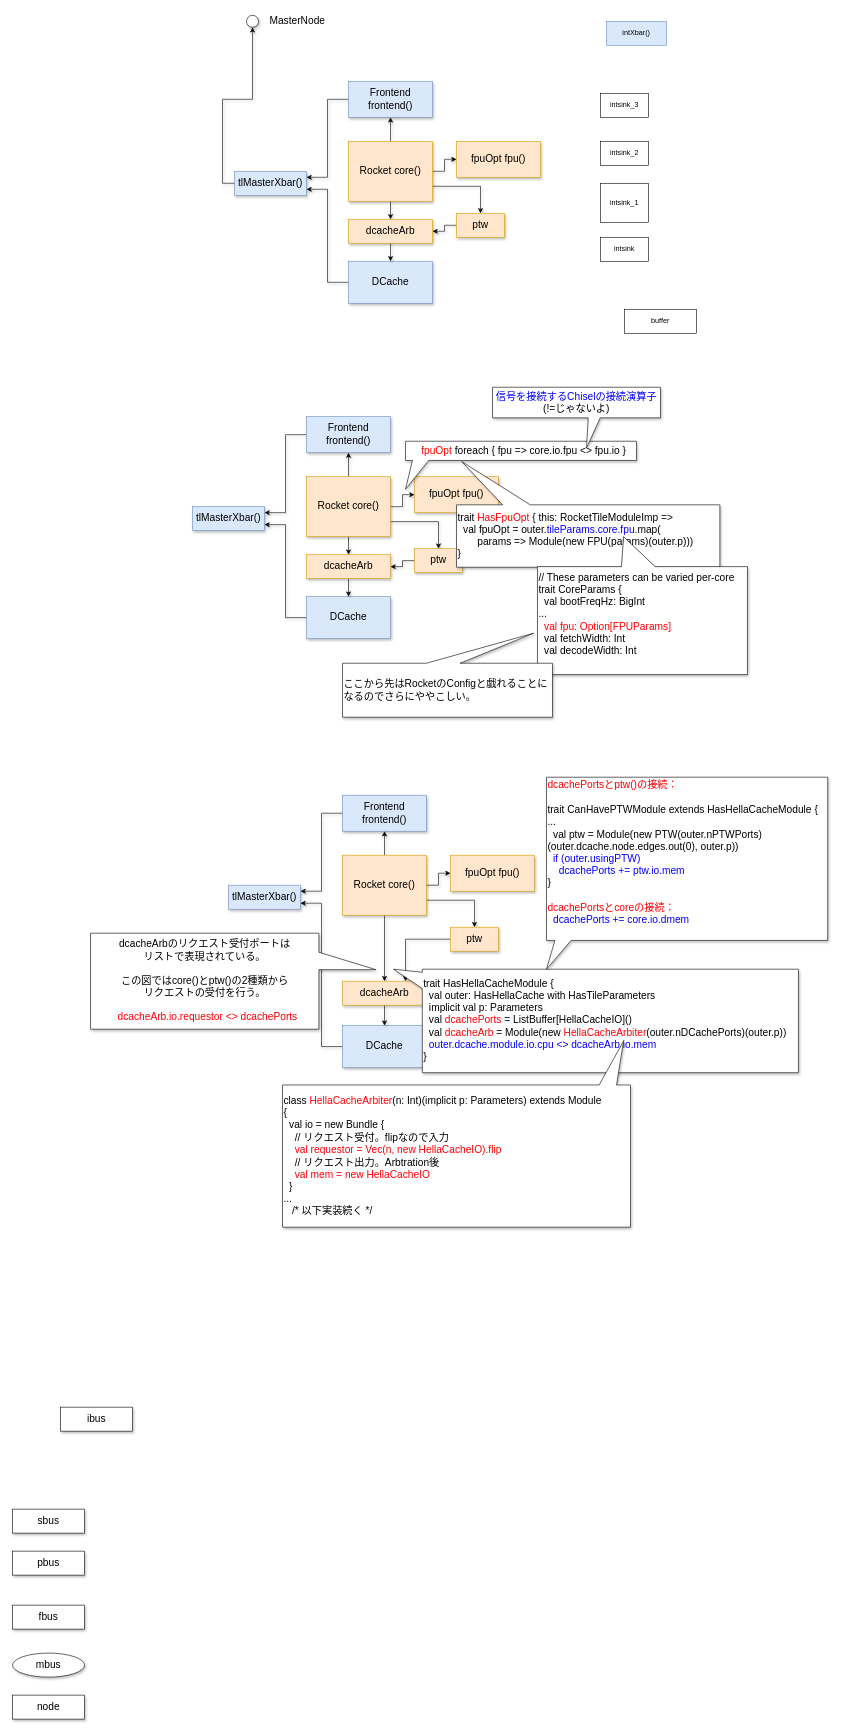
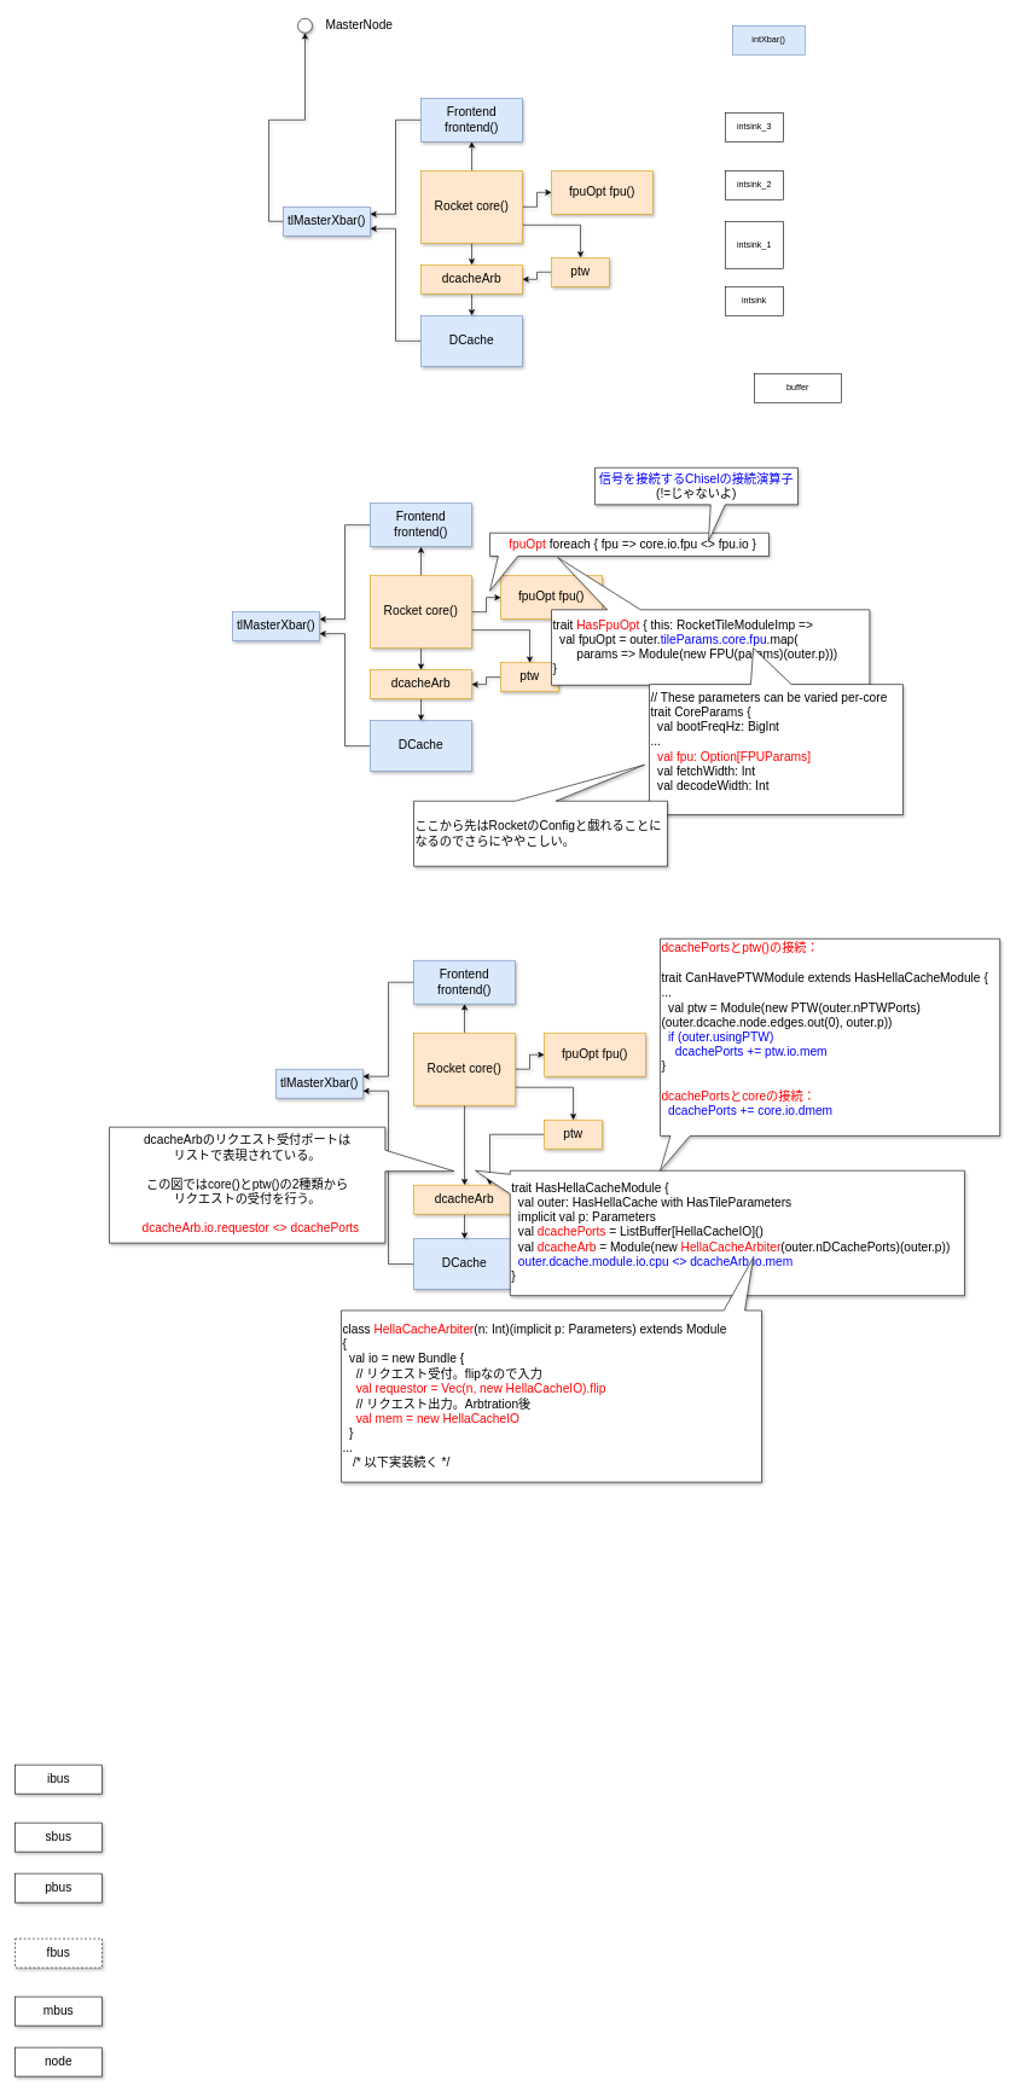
- <mxCell id="65" value="ibus" style="rounded=0;whiteSpace=wrap;html=1;shadow=1;fontFamily=Helvetica;fontSize=17;align=center;" parent="1" vertex="1"><mxGeometry x="100" y="2345" width="120" height="40" as="geometry" /></mxCell>
+ <mxCell id="65" value="ibus" style="rounded=0;whiteSpace=wrap;html=1;shadow=1;fontFamily=Helvetica;fontSize=17;align=center;" parent="1" vertex="1"><mxGeometry x="20" y="2435" width="120" height="40" as="geometry" /></mxCell>
- <mxCell id="68" value="fbus" style="rounded=0;whiteSpace=wrap;html=1;shadow=1;fontFamily=Helvetica;fontSize=17;align=center;" parent="1" vertex="1"><mxGeometry x="20" y="2675" width="120" height="40" as="geometry" /></mxCell>
+ <mxCell id="68" value="fbus" style="rounded=0;whiteSpace=wrap;html=1;shadow=1;fontFamily=Helvetica;fontSize=17;align=center;dashed=1;" parent="1" vertex="1"><mxGeometry x="20" y="2675" width="120" height="40" as="geometry" /></mxCell>
- <mxCell id="69" value="mbus" style="ellipse;whiteSpace=wrap;html=1;shadow=1;fontFamily=Helvetica;fontSize=17;align=center;" parent="1" vertex="1"><mxGeometry x="20" y="2755" width="120" height="40" as="geometry" /></mxCell>
+ <mxCell id="69" value="mbus" style="rounded=0;whiteSpace=wrap;html=1;shadow=1;fontFamily=Helvetica;fontSize=17;align=center;" parent="1" vertex="1"><mxGeometry x="20" y="2755" width="120" height="40" as="geometry" /></mxCell>
